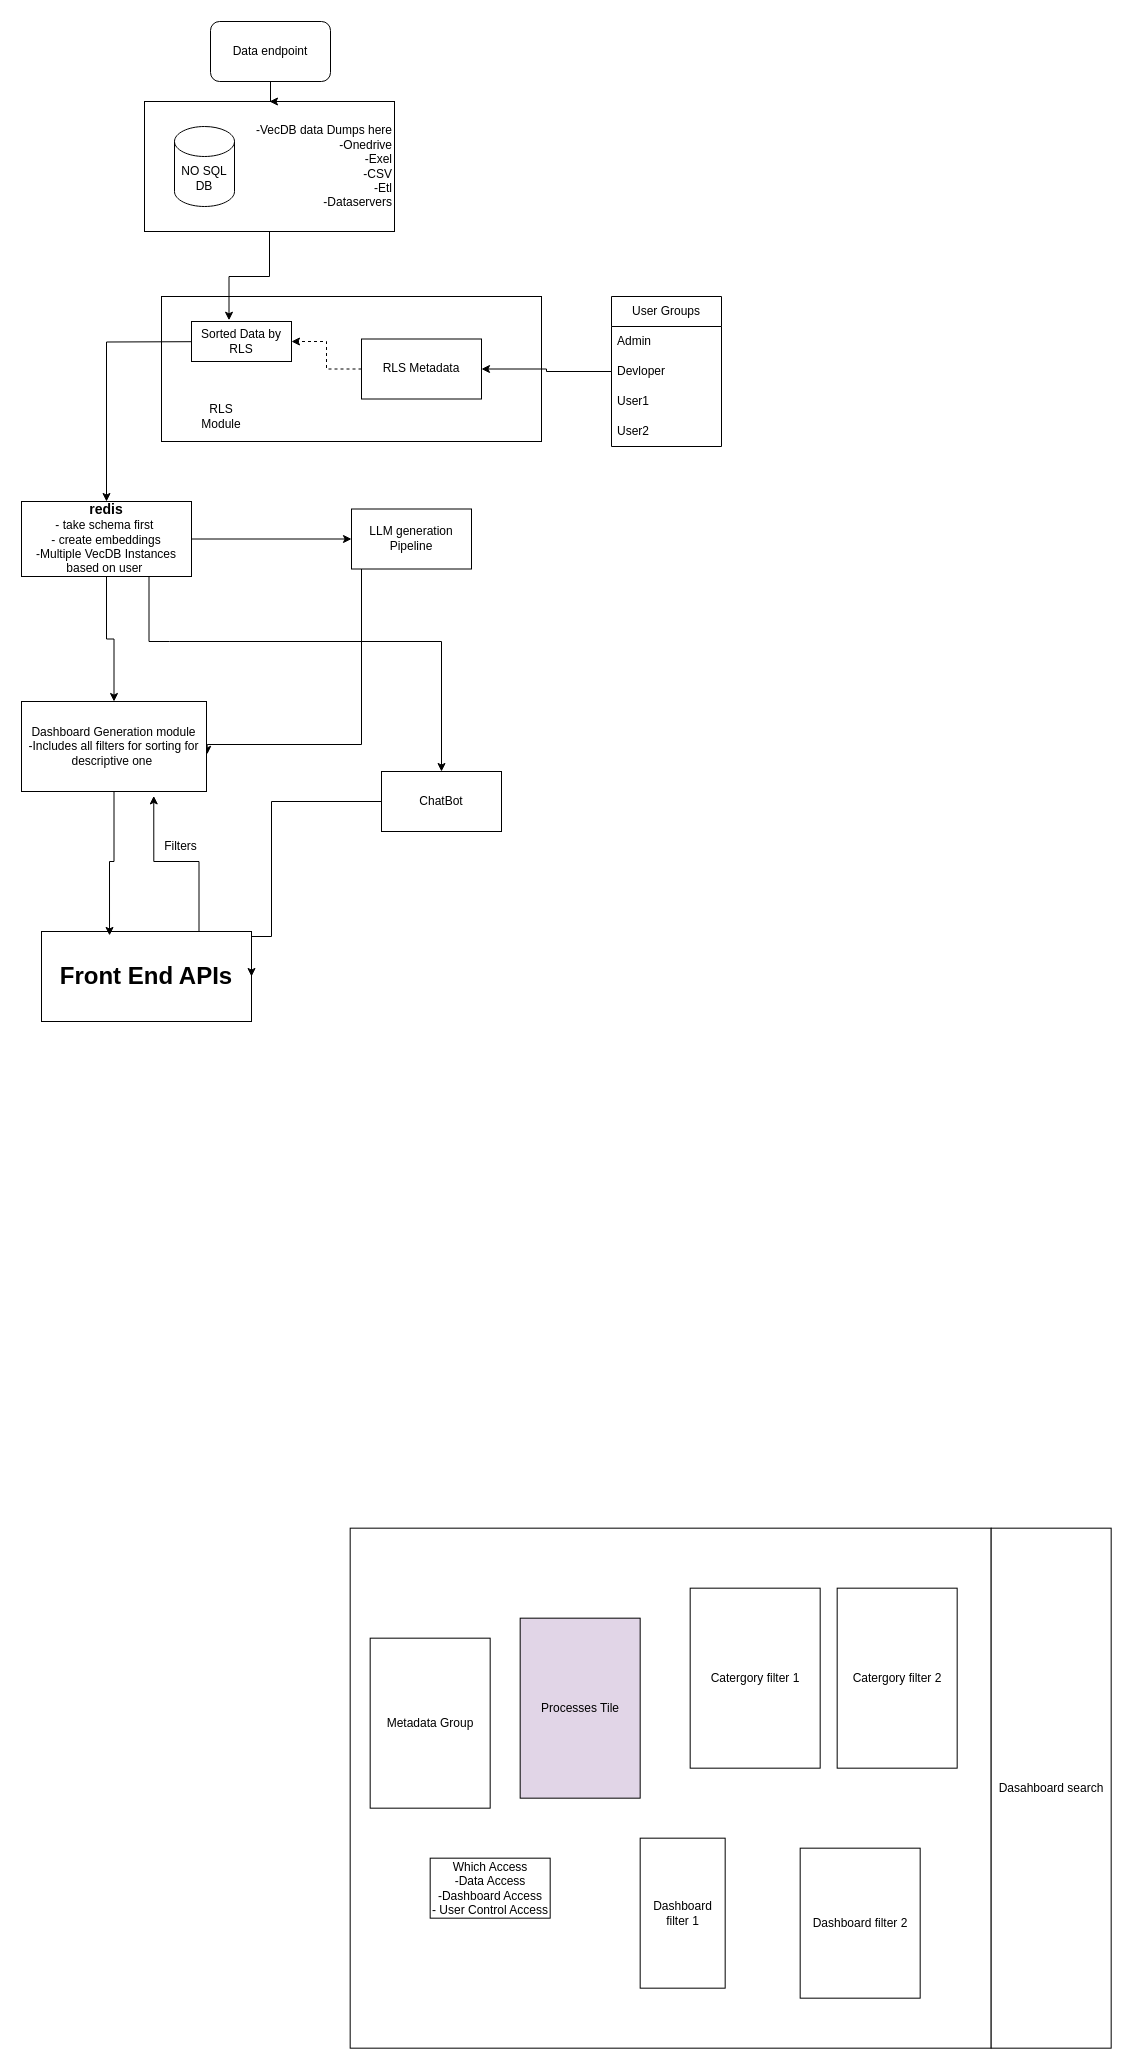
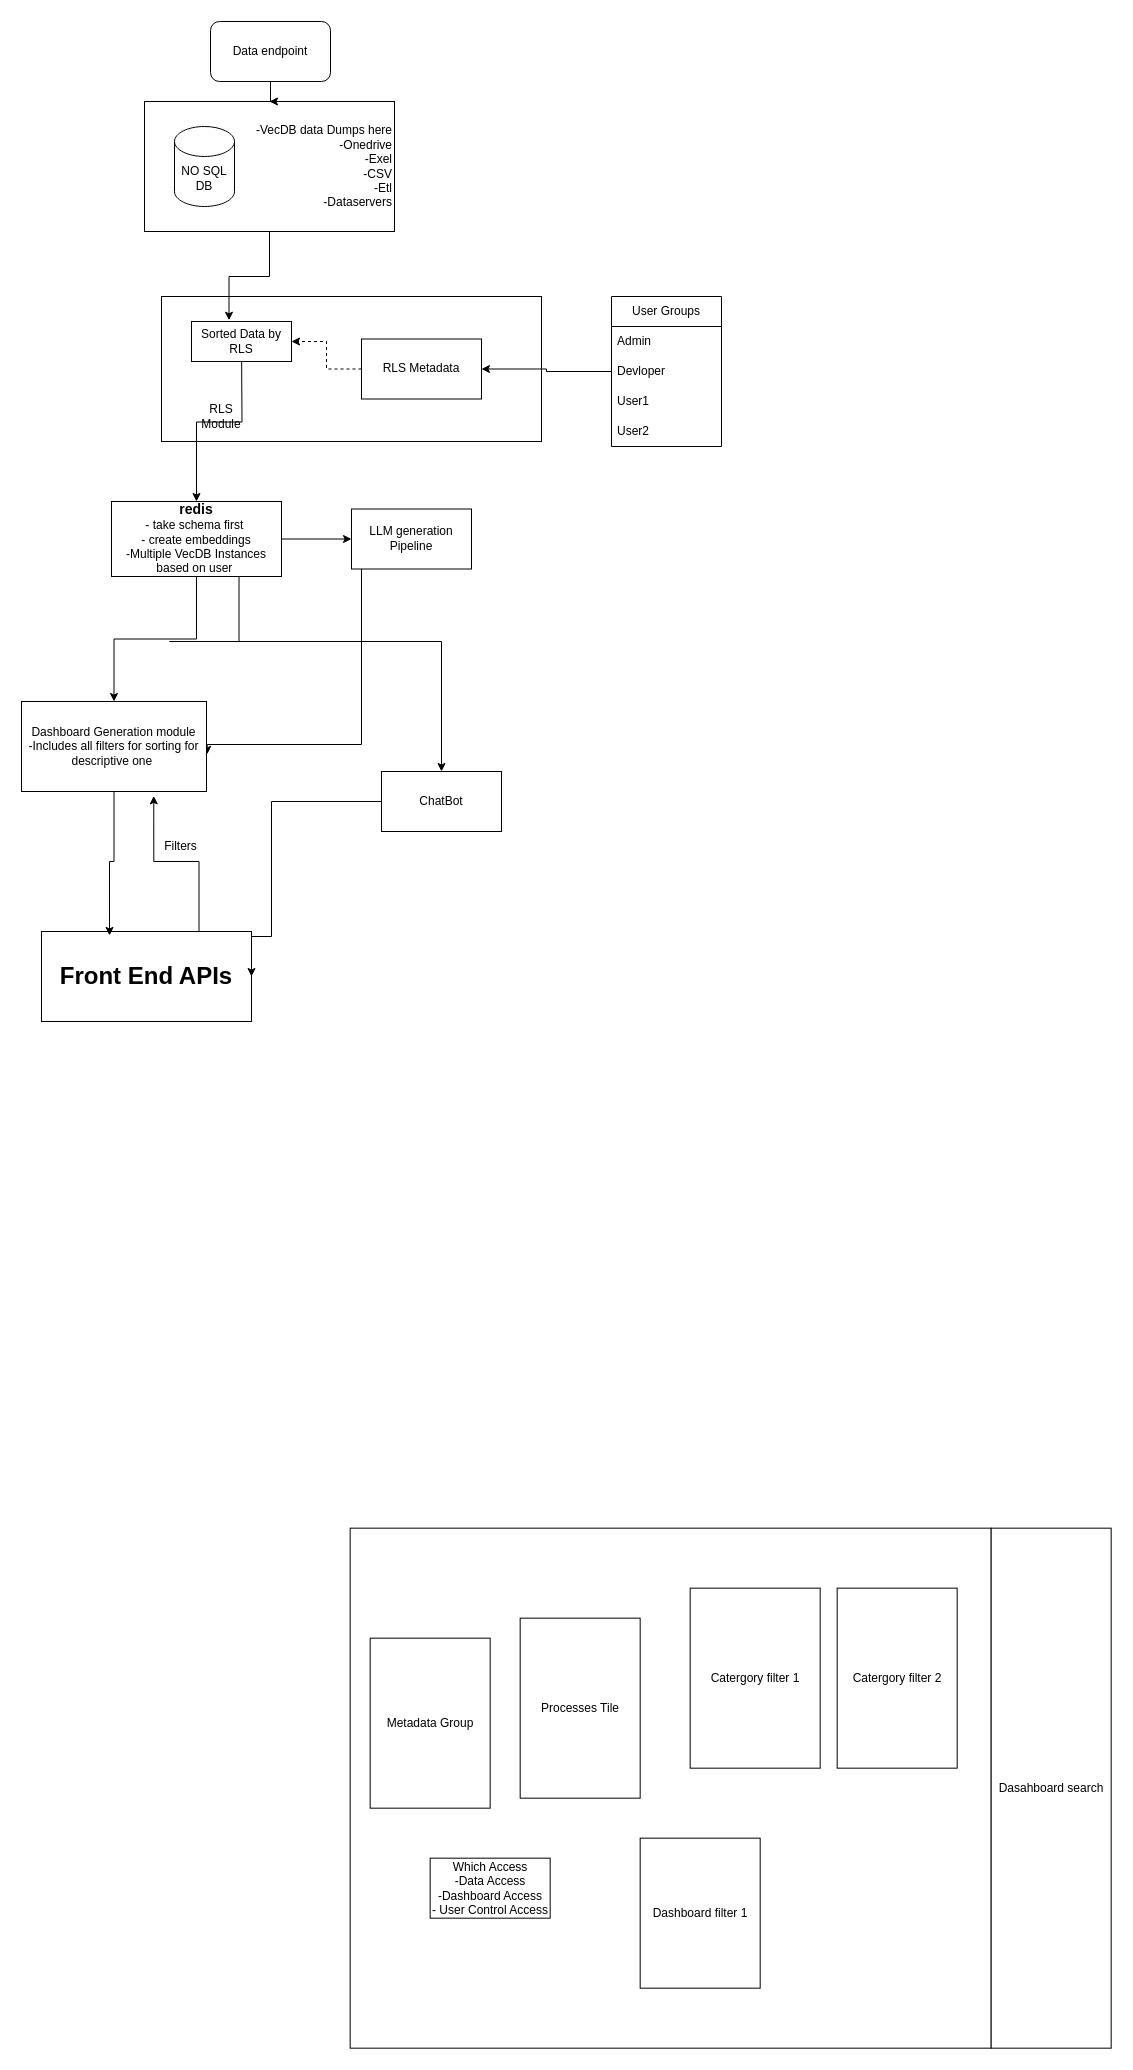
- <mxCell id="21" value="&lt;b&gt;&lt;font style=&quot;font-size: 14px;&quot;&gt;redis&lt;br&gt;&lt;/font&gt;&lt;/b&gt;- take schema first&amp;nbsp;&lt;br&gt;- create embeddings&lt;br&gt;-Multiple VecDB Instances&lt;br&gt;based on user&amp;nbsp;" style="rounded=0;whiteSpace=wrap;html=1;" vertex="1" parent="13"><mxGeometry y="480" width="170" height="75" as="geometry" /></mxCell>
+ <mxCell id="21" value="&lt;b&gt;&lt;font style=&quot;font-size: 14px;&quot;&gt;redis&lt;br&gt;&lt;/font&gt;&lt;/b&gt;- take schema first&amp;nbsp;&lt;br&gt;- create embeddings&lt;br&gt;-Multiple VecDB Instances&lt;br&gt;based on user&amp;nbsp;" style="rounded=0;whiteSpace=wrap;html=1;" vertex="1" parent="13"><mxGeometry x="90" y="480" width="170" height="75" as="geometry" /></mxCell>
- <mxCell id="4" value="Processes Tile" style="rounded=0;whiteSpace=wrap;html=1;fillColor=#e1d5e7;" vertex="1" parent="1"><mxGeometry x="519.667" y="1617.667" width="120" height="180" as="geometry" /></mxCell>
+ <mxCell id="4" value="Processes Tile" style="rounded=0;whiteSpace=wrap;html=1;" vertex="1" parent="1"><mxGeometry x="519.667" y="1617.667" width="120" height="180" as="geometry" /></mxCell>
- <mxCell id="8" value="Dashboard filter 1" style="rounded=0;whiteSpace=wrap;html=1;" vertex="1" parent="1"><mxGeometry x="639.667" y="1837.667" width="85" height="150" as="geometry" /></mxCell>
+ <mxCell id="8" value="Dashboard filter 1" style="rounded=0;whiteSpace=wrap;html=1;" vertex="1" parent="1"><mxGeometry x="639.667" y="1837.667" width="120" height="150" as="geometry" /></mxCell>
- <mxCell id="9" value="Dashboard filter 2" style="rounded=0;whiteSpace=wrap;html=1;" vertex="1" parent="1"><mxGeometry x="799.667" y="1847.667" width="120" height="150" as="geometry" /></mxCell>
